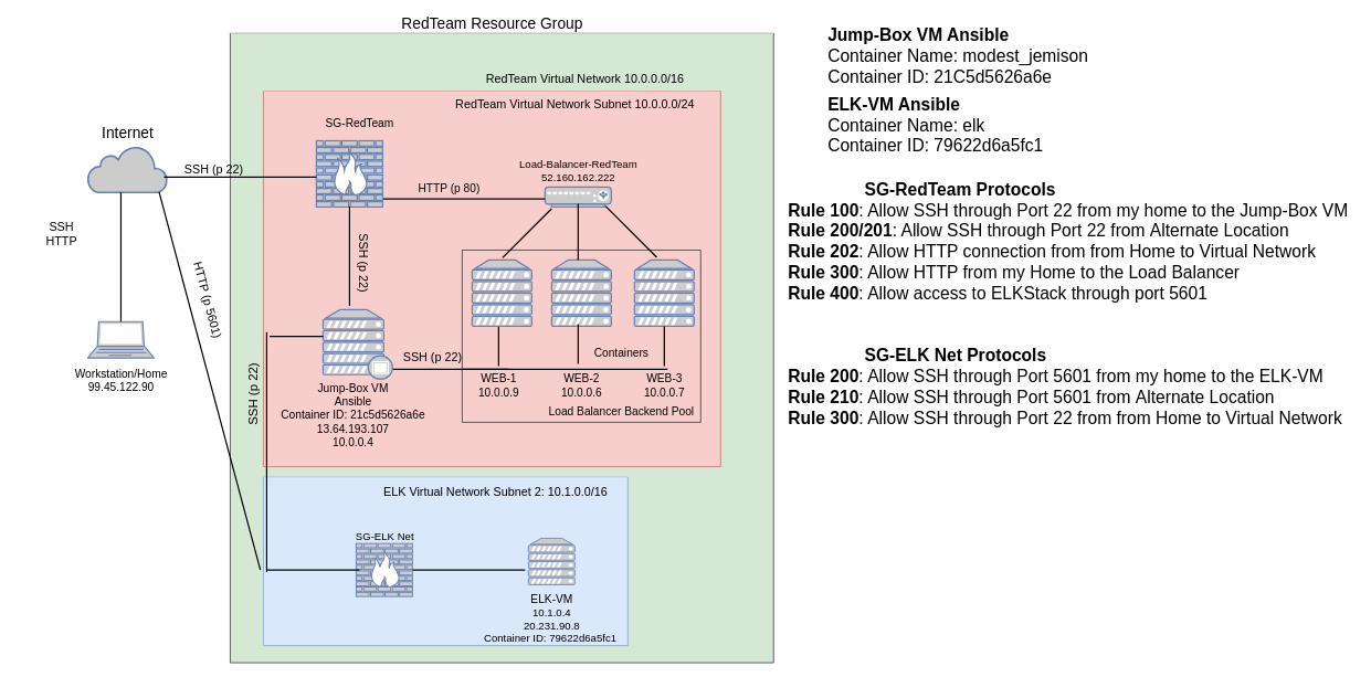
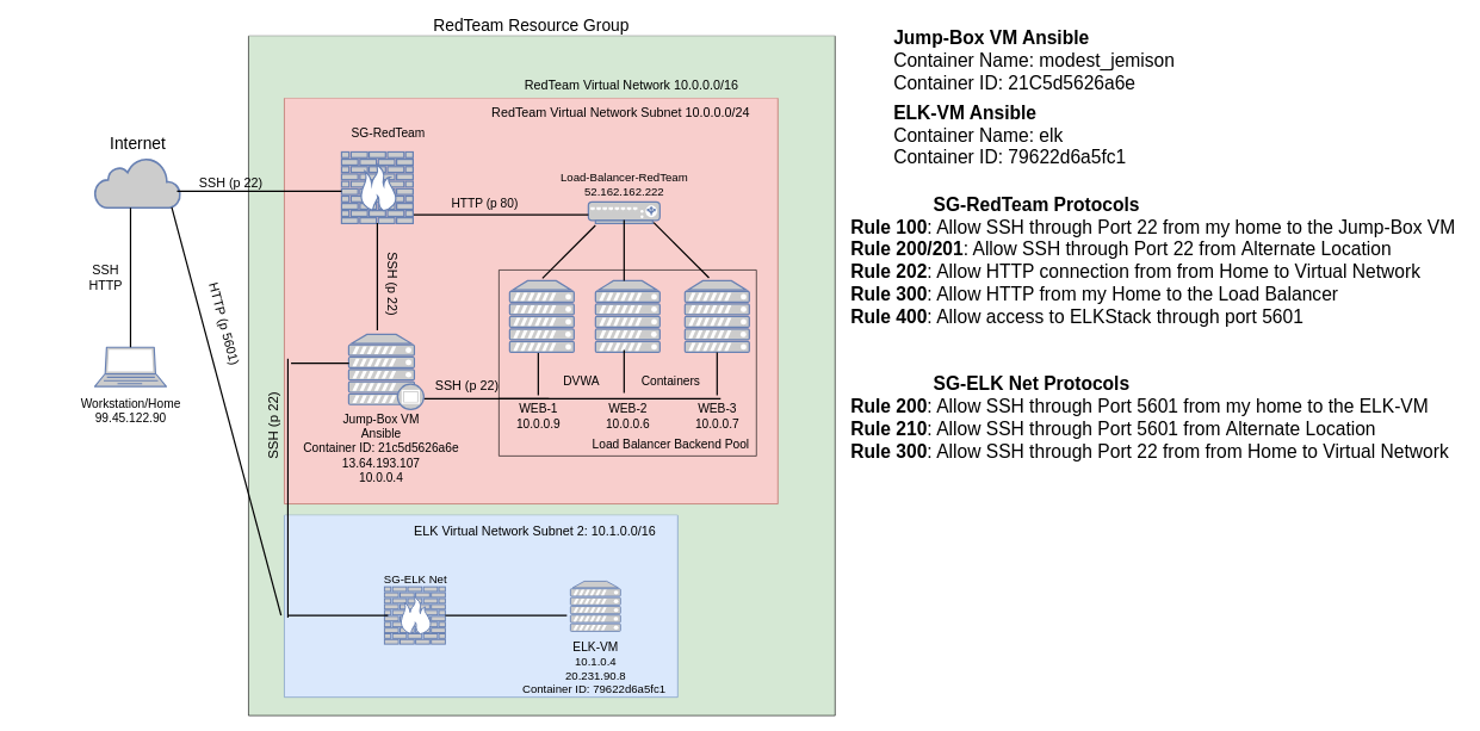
- <mxCell id="10" value="&lt;font style=&quot;font-size: 16px&quot;&gt;Load-Balancer-RedTeam&lt;br&gt;52.160.162.222&lt;/font&gt;" style="text;html=1;align=center;verticalAlign=middle;resizable=0;points=[];autosize=1;strokeColor=none;fillColor=none;" vertex="1" parent="8"><mxGeometry x="380" y="100" width="190" height="40" as="geometry" /></mxCell>
+ <mxCell id="10" value="&lt;font style=&quot;font-size: 16px&quot;&gt;Load-Balancer-RedTeam&lt;br&gt;52.162.162.222&lt;/font&gt;" style="text;html=1;align=center;verticalAlign=middle;resizable=0;points=[];autosize=1;strokeColor=none;fillColor=none;" vertex="1" parent="8"><mxGeometry x="380" y="100" width="190" height="40" as="geometry" /></mxCell>
- <mxCell id="6" value="SSH&lt;br&gt;HTTP" style="text;html=1;align=center;verticalAlign=middle;resizable=0;points=[];autosize=1;strokeColor=none;fillColor=none;fontSize=18;" vertex="1" parent="1"><mxGeometry x="62" y="327.5" width="60" height="50" as="geometry" /></mxCell>
+ <mxCell id="6" value="SSH&lt;br&gt;HTTP" style="text;html=1;align=center;verticalAlign=middle;resizable=0;points=[];autosize=1;strokeColor=none;fillColor=none;fontSize=18;" vertex="1" parent="1"><mxGeometry x="117" y="362.5" width="60" height="50" as="geometry" /></mxCell>
+ <mxCell id="19" value="DVWA" style="text;html=1;align=center;verticalAlign=middle;resizable=0;points=[];autosize=1;strokeColor=none;fillColor=none;fontSize=17;" vertex="1" parent="11"><mxGeometry x="80" y="142" width="70" height="30" as="geometry" /></mxCell>
